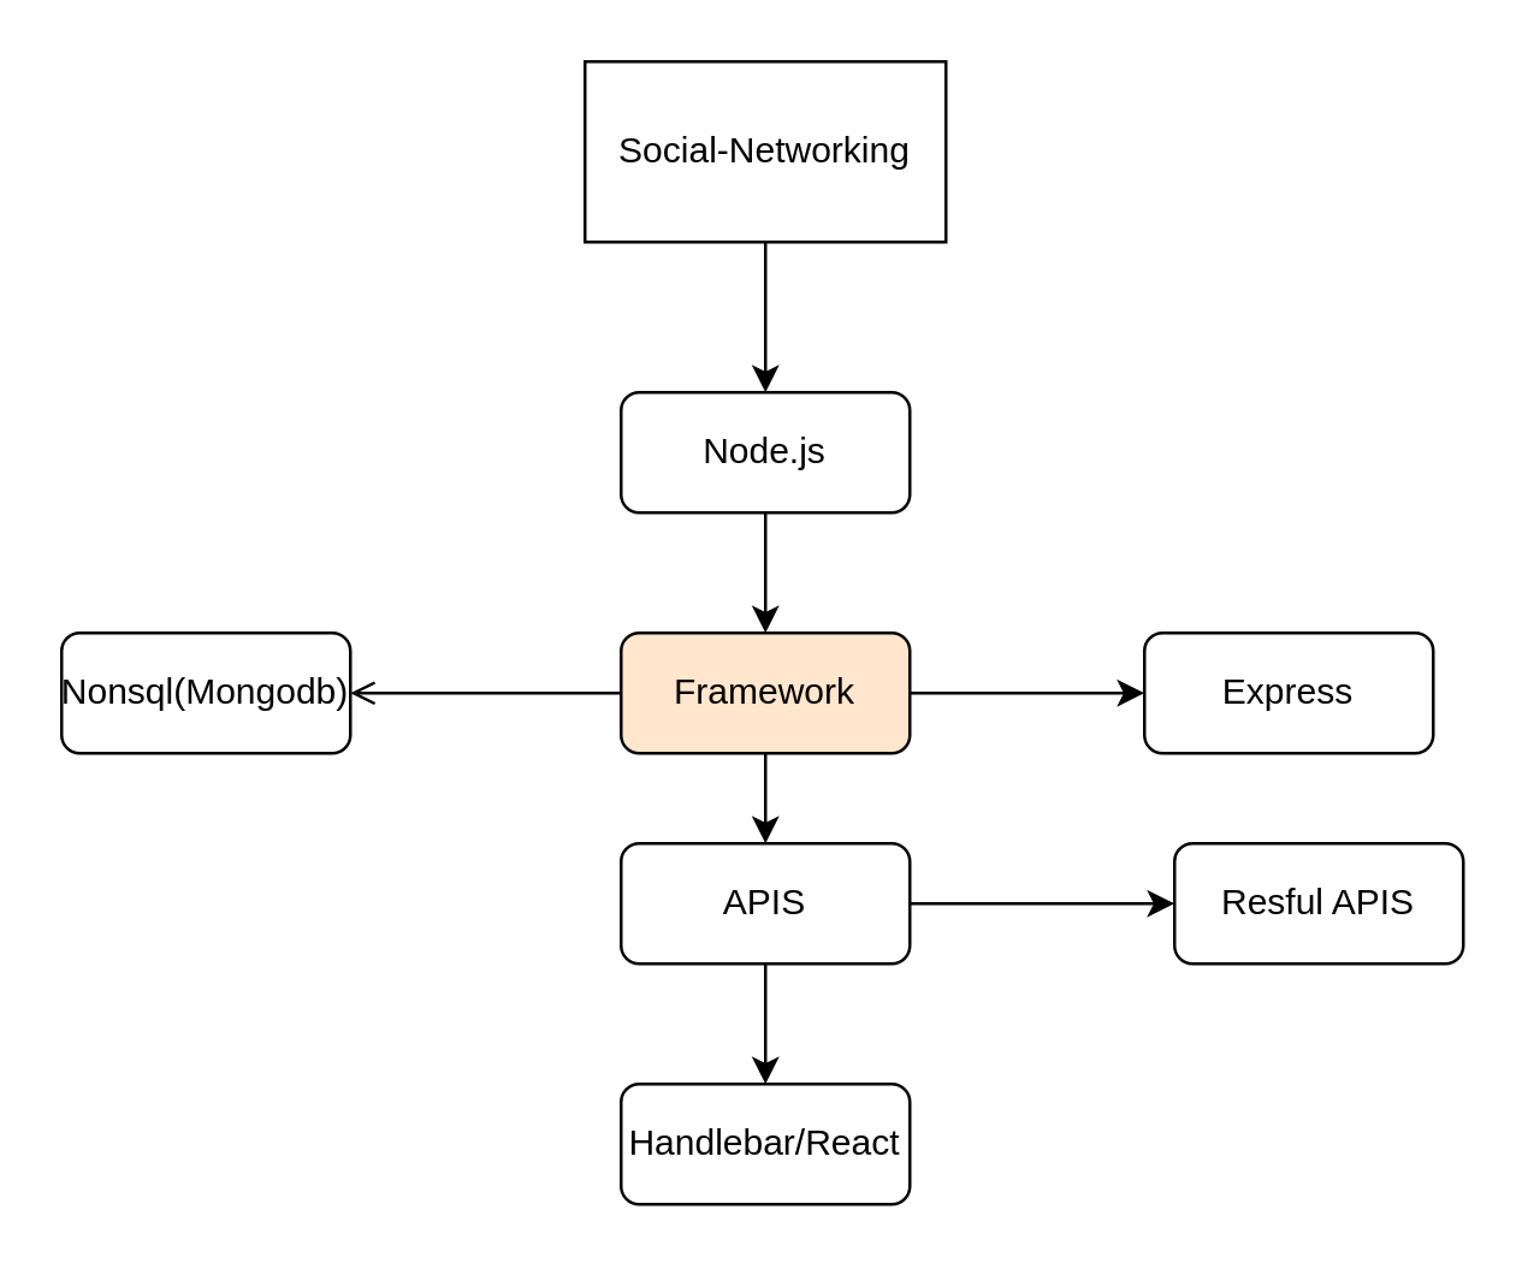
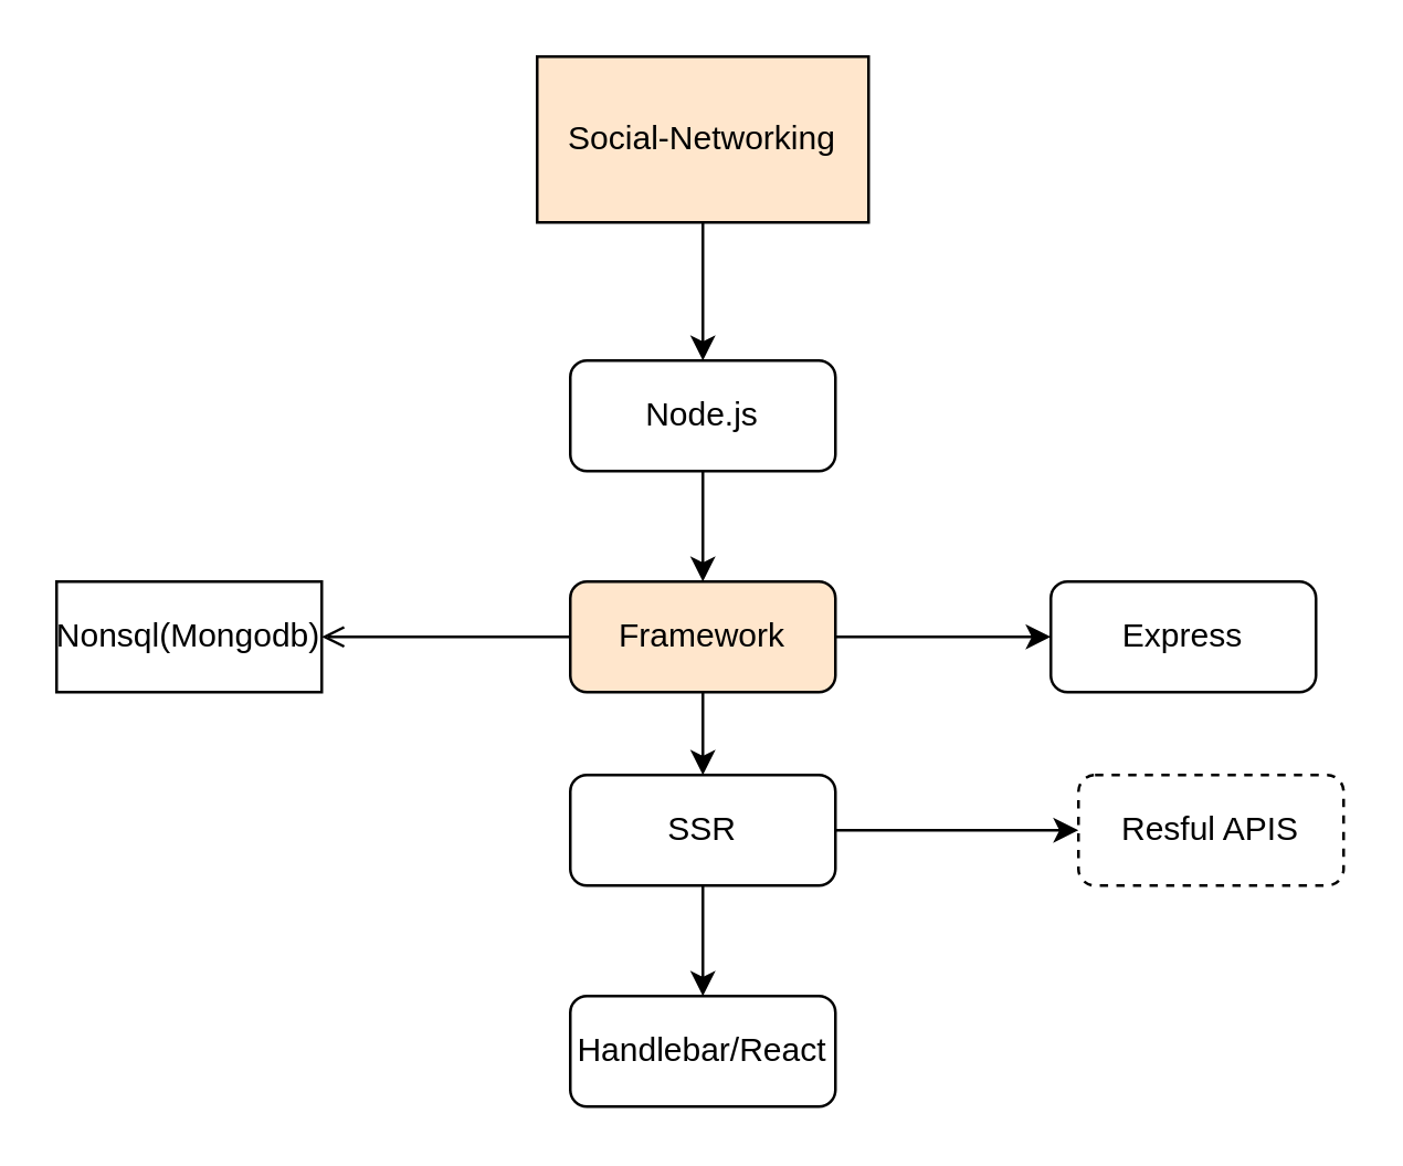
- <mxCell id="3" value="Social-Networking" style="rounded=0;whiteSpace=wrap;html=1;" parent="1" vertex="1"><mxGeometry x="194" y="20" width="120" height="60" as="geometry" /></mxCell>
+ <mxCell id="3" value="Social-Networking" style="rounded=0;whiteSpace=wrap;html=1;fillColor=#ffe6cc;" parent="1" vertex="1"><mxGeometry x="194" y="20" width="120" height="60" as="geometry" /></mxCell>
- <mxCell id="15" value="Nonsql(Mongodb)" style="rounded=1;whiteSpace=wrap;html=1;" parent="1" vertex="1"><mxGeometry x="20" y="210" width="96" height="40" as="geometry" /></mxCell>
+ <mxCell id="15" value="Nonsql(Mongodb)" style="whiteSpace=wrap;html=1;rounded=0;" parent="1" vertex="1"><mxGeometry x="20" y="210" width="96" height="40" as="geometry" /></mxCell>
- <mxCell id="13" value="APIS" style="rounded=1;whiteSpace=wrap;html=1;" parent="1" vertex="1"><mxGeometry x="206" y="280" width="96" height="40" as="geometry" /></mxCell>
+ <mxCell id="13" value="SSR" style="rounded=1;whiteSpace=wrap;html=1;" parent="1" vertex="1"><mxGeometry x="206" y="280" width="96" height="40" as="geometry" /></mxCell>
- <mxCell id="16" value="Resful APIS" style="rounded=1;whiteSpace=wrap;html=1;" parent="1" vertex="1"><mxGeometry x="390" y="280" width="96" height="40" as="geometry" /></mxCell>
+ <mxCell id="16" value="Resful APIS" style="rounded=1;whiteSpace=wrap;html=1;dashed=1;" parent="1" vertex="1"><mxGeometry x="390" y="280" width="96" height="40" as="geometry" /></mxCell>
